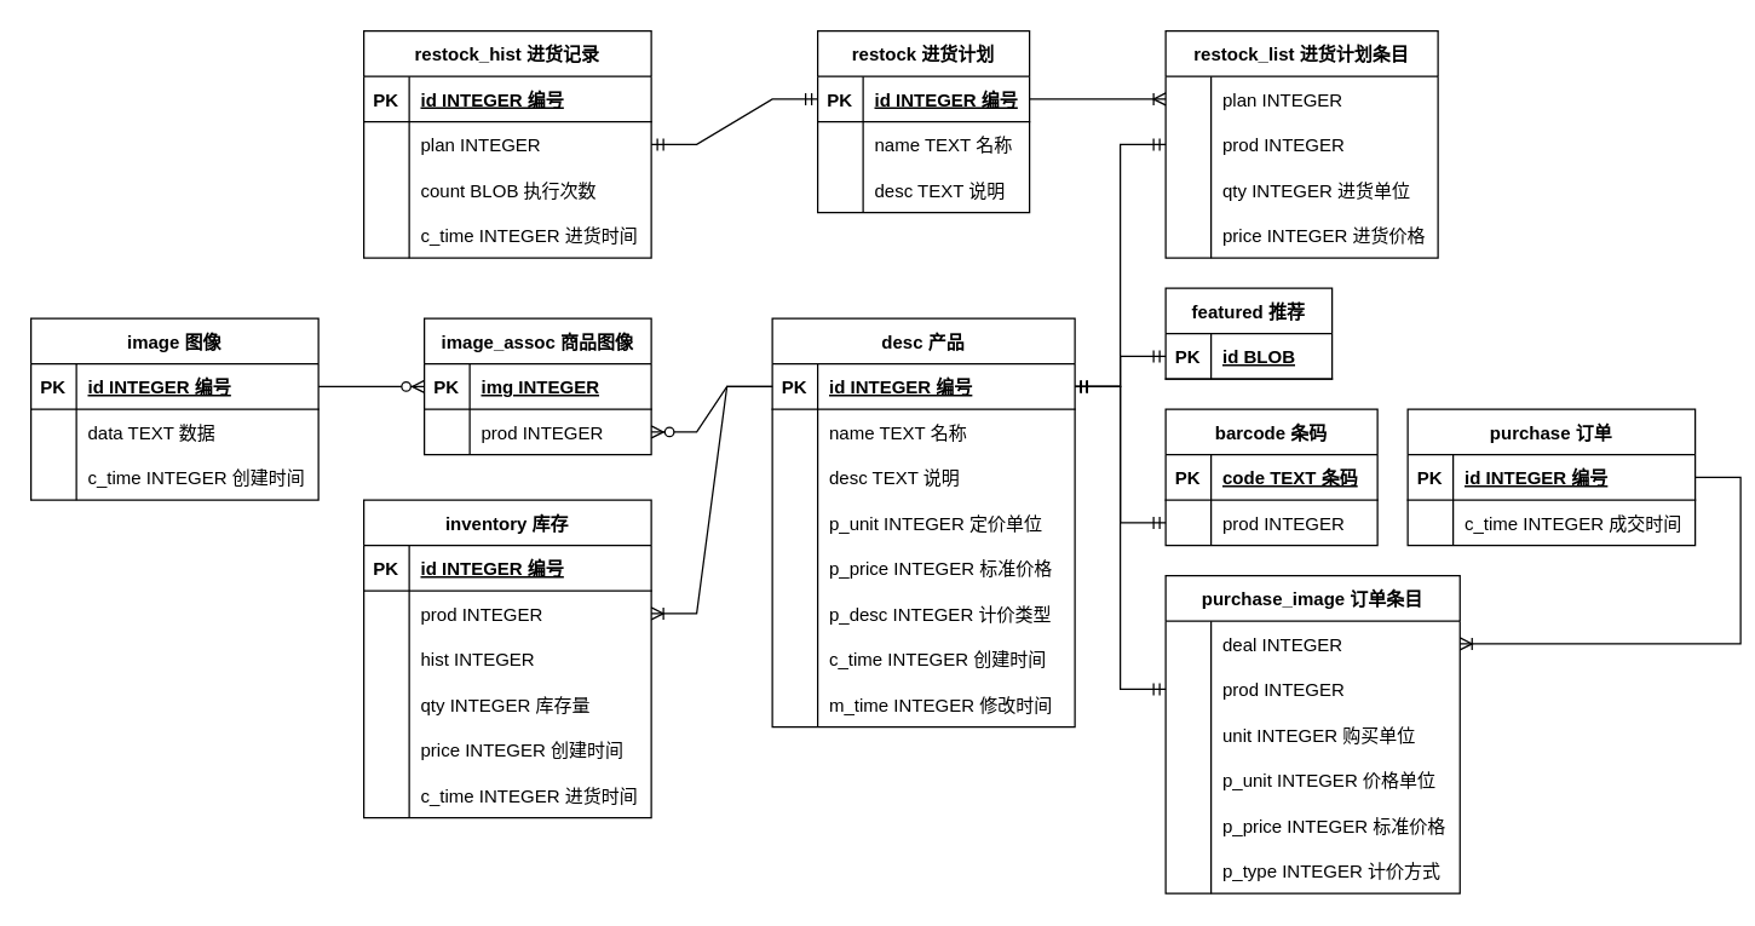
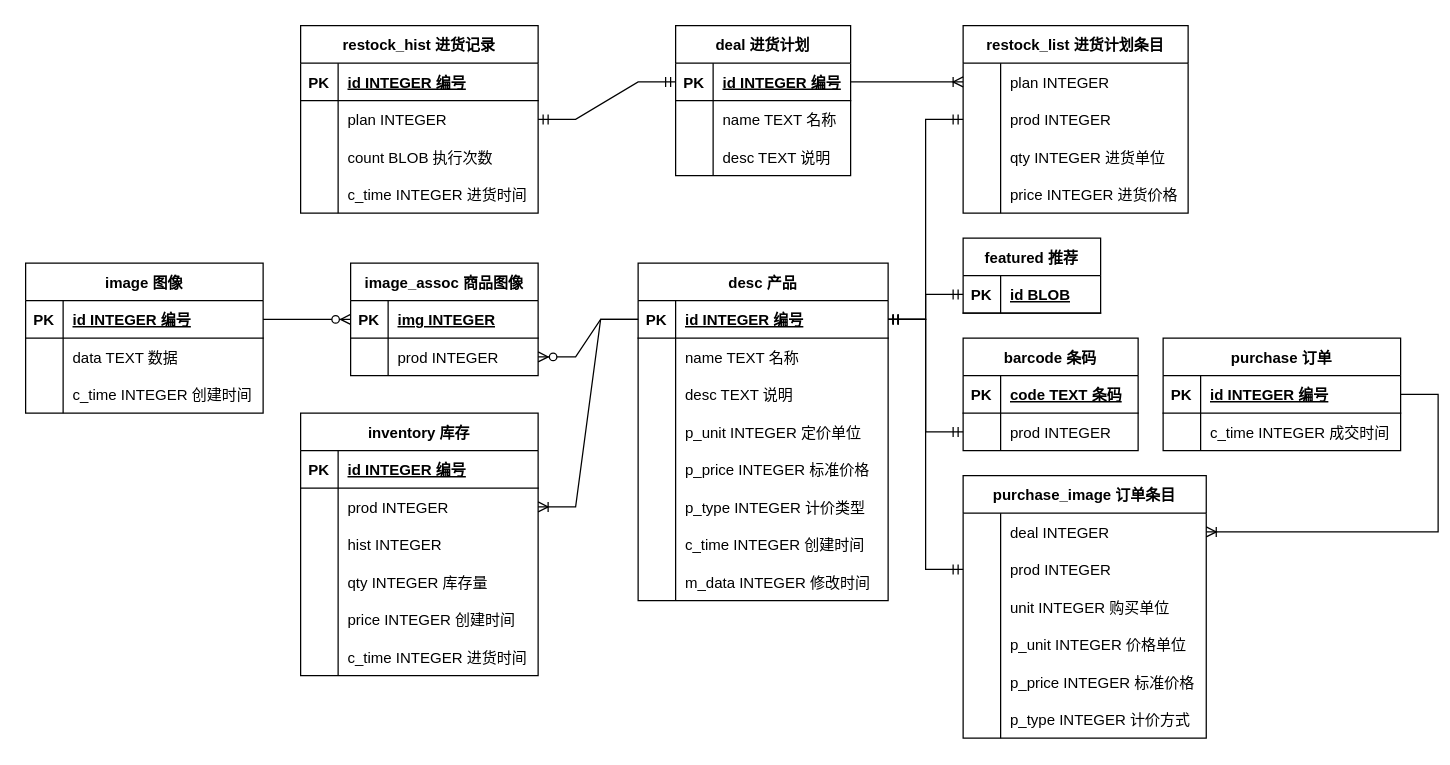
- <mxCell id="44" value="restock 进货计划" style="shape=table;startSize=30;container=1;collapsible=1;childLayout=tableLayout;fixedRows=1;rowLines=0;fontStyle=1;align=center;resizeLast=1;" vertex="1" parent="1"><mxGeometry x="540" y="20" width="140" height="120" as="geometry" /></mxCell>
+ <mxCell id="44" value="deal 进货计划" style="shape=table;startSize=30;container=1;collapsible=1;childLayout=tableLayout;fixedRows=1;rowLines=0;fontStyle=1;align=center;resizeLast=1;" vertex="1" parent="1"><mxGeometry x="540" y="20" width="140" height="120" as="geometry" /></mxCell>
- <mxCell id="20" value="p_desc  INTEGER 计价类型" style="shape=partialRectangle;overflow=hidden;connectable=0;fillColor=none;align=left;strokeColor=inherit;top=0;left=0;bottom=0;right=0;spacingLeft=6;" vertex="1" parent="18"><mxGeometry x="30" width="170" height="30" as="geometry"><mxRectangle width="170" height="30" as="alternateBounds" /></mxGeometry></mxCell>
+ <mxCell id="20" value="p_type  INTEGER 计价类型" style="shape=partialRectangle;overflow=hidden;connectable=0;fillColor=none;align=left;strokeColor=inherit;top=0;left=0;bottom=0;right=0;spacingLeft=6;" vertex="1" parent="18"><mxGeometry x="30" width="170" height="30" as="geometry"><mxRectangle width="170" height="30" as="alternateBounds" /></mxGeometry></mxCell>
- <mxCell id="26" value="m_time  INTEGER 修改时间" style="shape=partialRectangle;overflow=hidden;connectable=0;fillColor=none;align=left;strokeColor=inherit;top=0;left=0;bottom=0;right=0;spacingLeft=6;" vertex="1" parent="24"><mxGeometry x="30" width="170" height="30" as="geometry"><mxRectangle width="170" height="30" as="alternateBounds" /></mxGeometry></mxCell>
+ <mxCell id="26" value="m_data  INTEGER 修改时间" style="shape=partialRectangle;overflow=hidden;connectable=0;fillColor=none;align=left;strokeColor=inherit;top=0;left=0;bottom=0;right=0;spacingLeft=6;" vertex="1" parent="24"><mxGeometry x="30" width="170" height="30" as="geometry"><mxRectangle width="170" height="30" as="alternateBounds" /></mxGeometry></mxCell>
